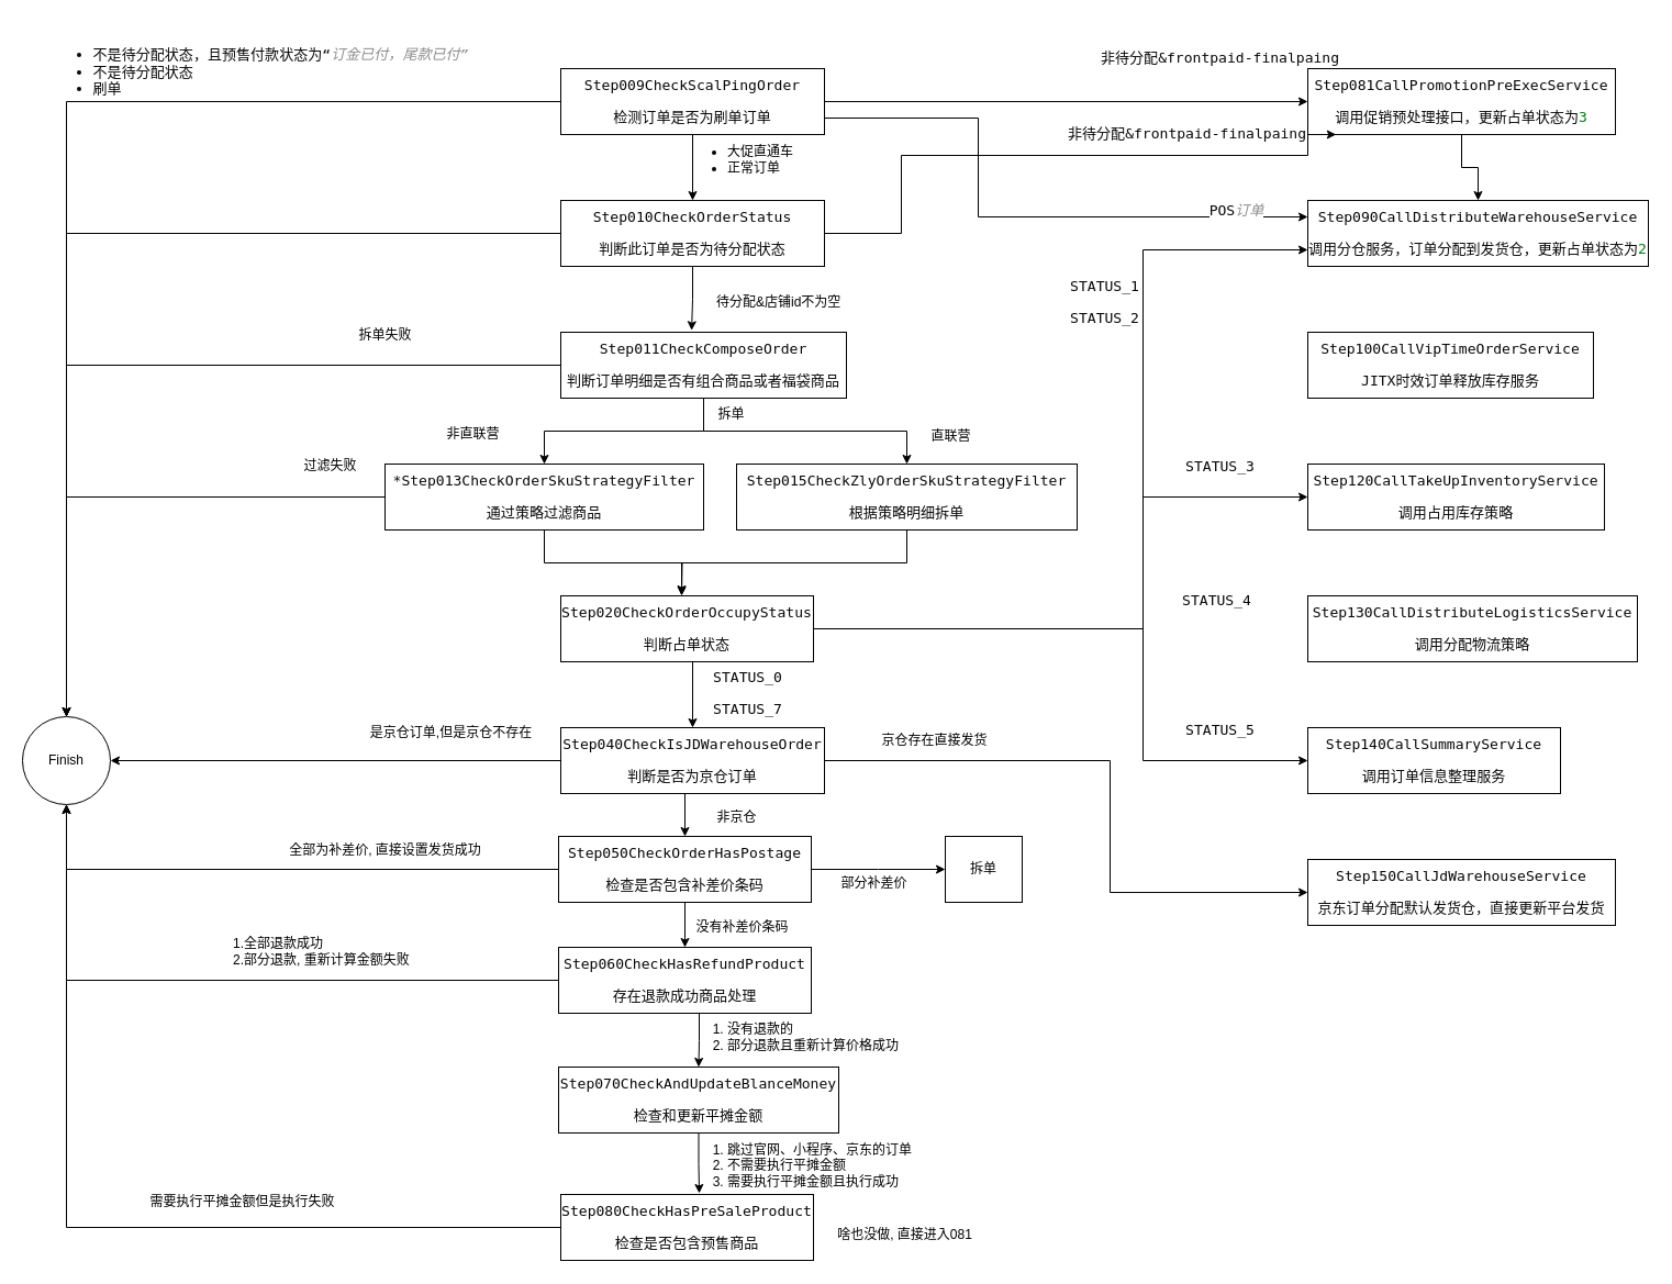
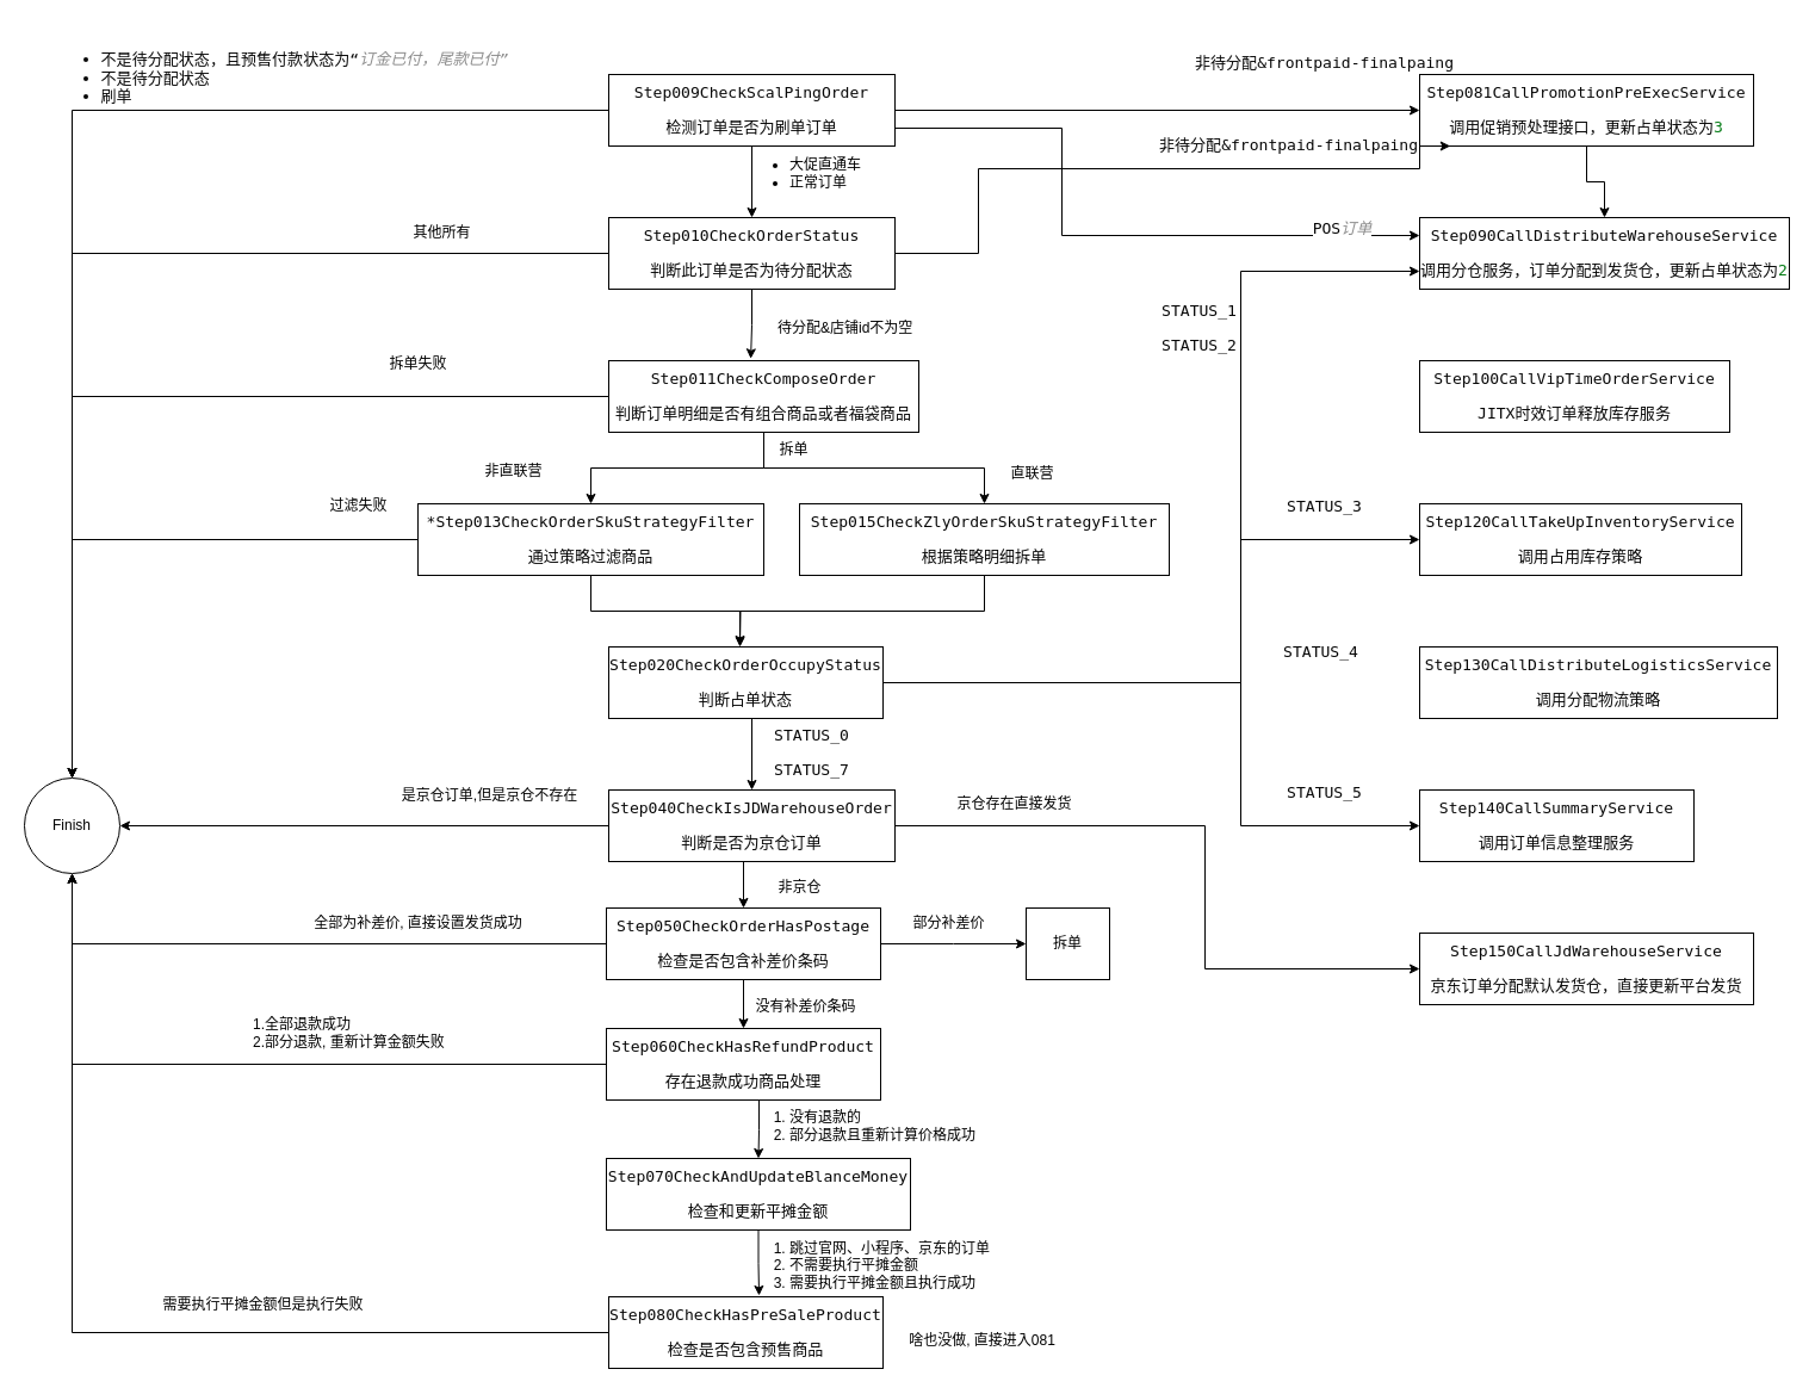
+ <mxCell id="51" value="其他所有" style="text;html=1;align=center;verticalAlign=middle;resizable=0;points=[];autosize=1;strokeColor=none;fillColor=none;" parent="1" vertex="1"><mxGeometry x="335" y="180" width="70" height="30" as="geometry" /></mxCell>
- <mxCell id="69" value="部分补差价" style="text;html=1;align=center;verticalAlign=middle;resizable=0;points=[];autosize=1;strokeColor=none;fillColor=none;" vertex="1" parent="1"><mxGeometry x="755" y="789" width="80" height="30" as="geometry" /></mxCell>
+ <mxCell id="69" value="部分补差价" style="text;html=1;align=center;verticalAlign=middle;resizable=0;points=[];autosize=1;strokeColor=none;fillColor=none;" vertex="1" parent="1"><mxGeometry x="755" y="759" width="80" height="30" as="geometry" /></mxCell>
